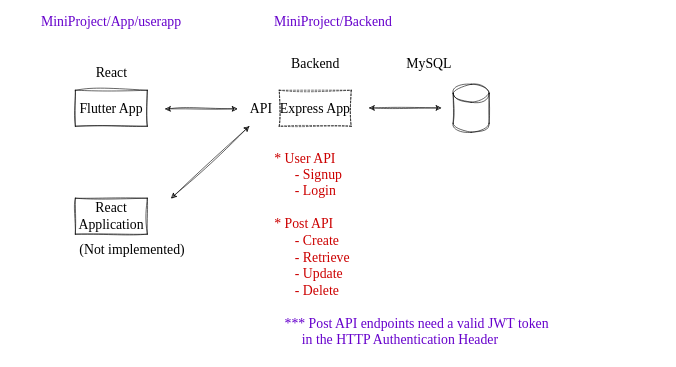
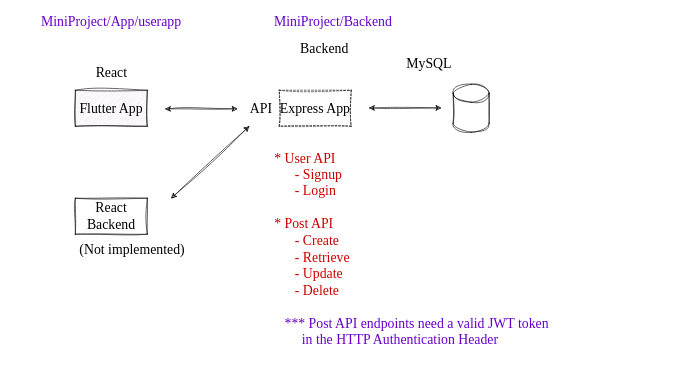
- <mxCell id="6" value="Backend" style="text;html=1;align=center;verticalAlign=middle;resizable=0;points=[];autosize=1;strokeColor=none;fillColor=none;fontFamily=Architects Daughter;fontSource=https%3A%2F%2Ffonts.googleapis.com%2Fcss%3Ffamily%3DArchitects%2BDaughter;fontSize=23;fontColor=default;" vertex="1" parent="1"><mxGeometry x="465" y="85" width="120" height="40" as="geometry" /></mxCell>
+ <mxCell id="6" value="Backend" style="text;html=1;align=center;verticalAlign=middle;resizable=0;points=[];autosize=1;strokeColor=none;fillColor=none;fontFamily=Architects Daughter;fontSource=https%3A%2F%2Ffonts.googleapis.com%2Fcss%3Ffamily%3DArchitects%2BDaughter;fontSize=23;fontColor=default;" vertex="1" parent="1"><mxGeometry x="480" y="60" width="120" height="40" as="geometry" /></mxCell>
- <mxCell id="2" value="Flutter App" style="rounded=0;whiteSpace=wrap;html=1;sketch=1;hachureGap=4;jiggle=2;curveFitting=1;fontFamily=Architects Daughter;fontSource=https%3A%2F%2Ffonts.googleapis.com%2Fcss%3Ffamily%3DArchitects%2BDaughter;fontSize=23;" vertex="1" parent="1"><mxGeometry x="125" y="150" width="120" height="60" as="geometry" /></mxCell>
+ <mxCell id="2" value="Flutter App" style="rounded=0;whiteSpace=wrap;html=1;sketch=1;hachureGap=4;jiggle=2;curveFitting=1;fontFamily=Architects Daughter;fontSource=https%3A%2F%2Ffonts.googleapis.com%2Fcss%3Ffamily%3DArchitects%2BDaughter;fontSize=23;fillColor=#e1d5e7;" vertex="1" parent="1"><mxGeometry x="125" y="150" width="120" height="60" as="geometry" /></mxCell>
- <mxCell id="11" value="React&lt;div&gt;Application&lt;/div&gt;" style="rounded=0;whiteSpace=wrap;html=1;sketch=1;hachureGap=4;jiggle=2;curveFitting=1;fontFamily=Architects Daughter;fontSource=https%3A%2F%2Ffonts.googleapis.com%2Fcss%3Ffamily%3DArchitects%2BDaughter;fontSize=23;" vertex="1" parent="1"><mxGeometry x="125" y="330" width="120" height="60" as="geometry" /></mxCell>
+ <mxCell id="11" value="React&lt;div&gt;Backend&lt;/div&gt;" style="rounded=0;whiteSpace=wrap;html=1;sketch=1;hachureGap=4;jiggle=2;curveFitting=1;fontFamily=Architects Daughter;fontSource=https%3A%2F%2Ffonts.googleapis.com%2Fcss%3Ffamily%3DArchitects%2BDaughter;fontSize=23;" vertex="1" parent="1"><mxGeometry x="125" y="330" width="120" height="60" as="geometry" /></mxCell>
